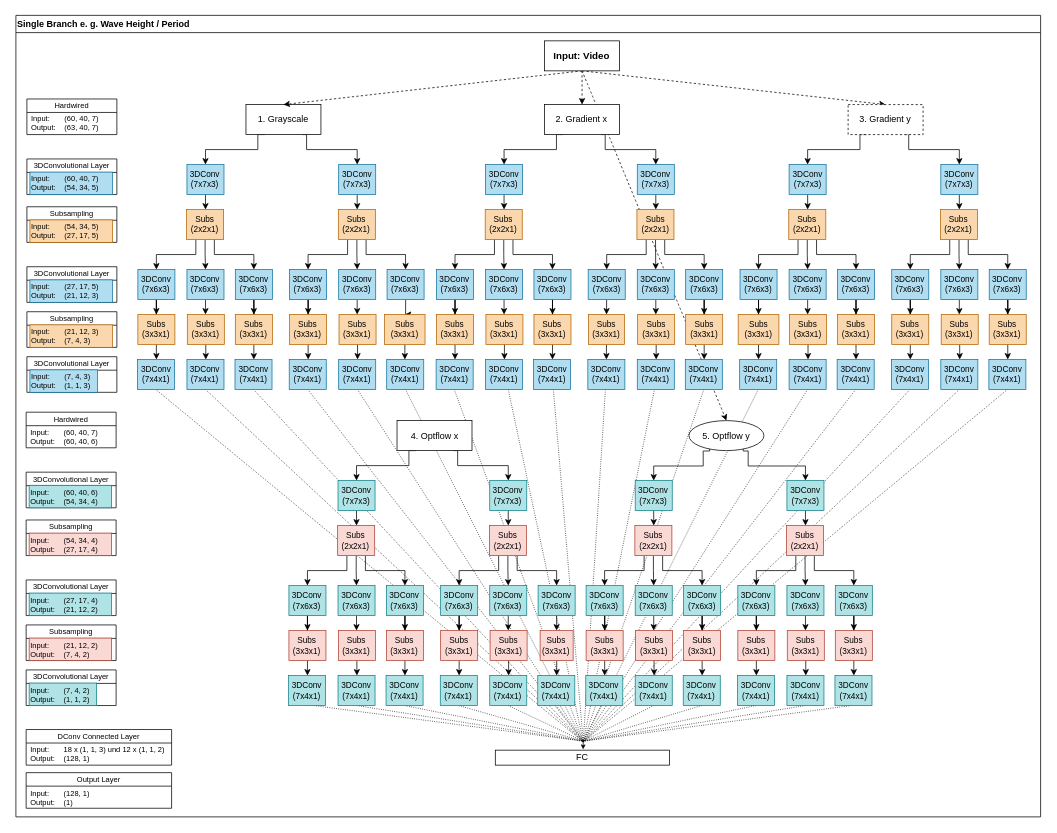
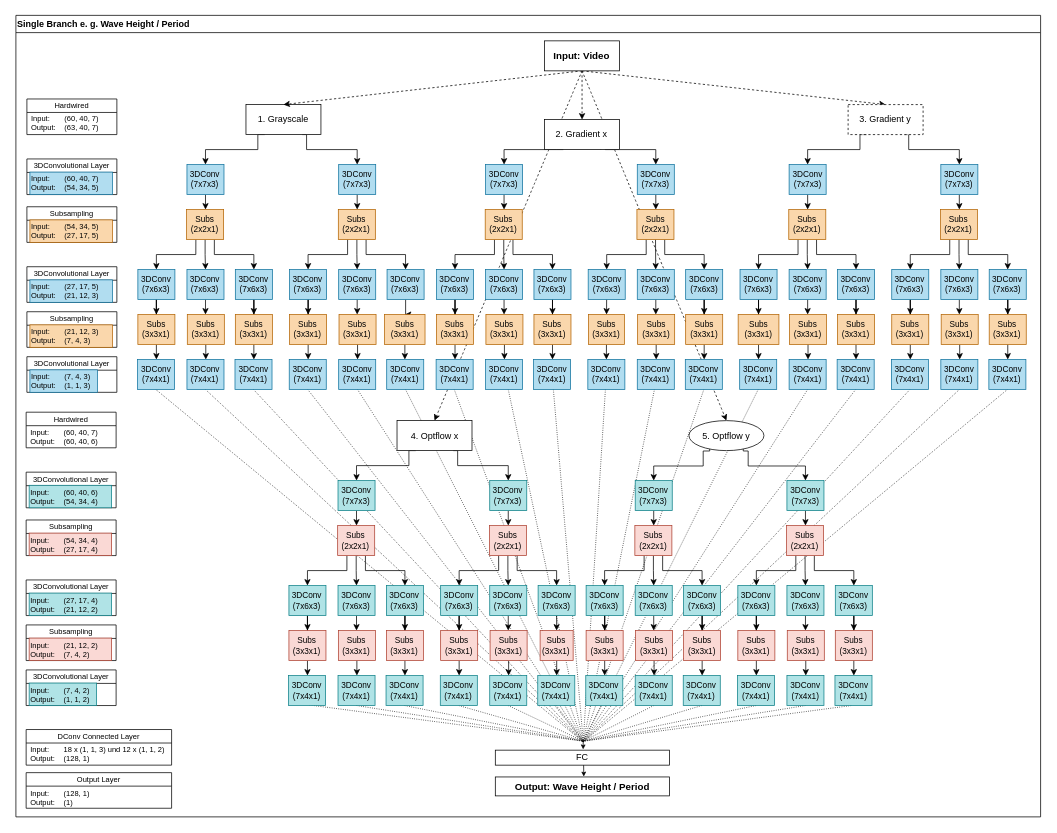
+ <mxCell id="6" style="orthogonalLoop=1;jettySize=auto;html=1;fontSize=10;exitX=0.5;exitY=1;exitDx=0;exitDy=0;entryX=0.5;entryY=0;entryDx=0;entryDy=0;curved=1;dashed=1;" edge="1" parent="1" source="10" target="163"><mxGeometry relative="1" as="geometry" /></mxCell>
- <mxCell id="61" value="2. Gradient x" style="whiteSpace=wrap;html=1;" vertex="1" parent="1"><mxGeometry x="725.43" y="139" width="100" height="40" as="geometry" /></mxCell>
+ <mxCell id="61" value="2. Gradient x" style="whiteSpace=wrap;html=1;" vertex="1" parent="1"><mxGeometry x="725.43" y="159" width="100" height="40" as="geometry" /></mxCell>
+ <mxCell id="288" value="" style="edgeStyle=none;rounded=0;orthogonalLoop=1;jettySize=auto;html=1;fontSize=10;endSize=4;strokeWidth=1;elbow=vertical;exitX=0.507;exitY=0.994;exitDx=0;exitDy=0;exitPerimeter=0;entryX=0.508;entryY=-0.021;entryDx=0;entryDy=0;entryPerimeter=0;" edge="1" parent="287" source="289" target="290"><mxGeometry relative="1" as="geometry" /></mxCell>
+ <mxCell id="290" value="&lt;div style=&quot;font-size: 13px&quot; align=&quot;center&quot;&gt;&lt;div&gt;&lt;font style=&quot;font-size: 13px&quot;&gt;&lt;b&gt;&lt;font style=&quot;font-size: 13px&quot;&gt;Output: Wave Height / Period&lt;/font&gt;&lt;/b&gt;&lt;/font&gt;&lt;/div&gt;&lt;/div&gt;" style="rounded=0;whiteSpace=wrap;html=1;fontSize=10;align=center;" vertex="1" parent="287"><mxGeometry x="639.4" y="1015.75" width="232.33" height="25.25" as="geometry" /></mxCell>
